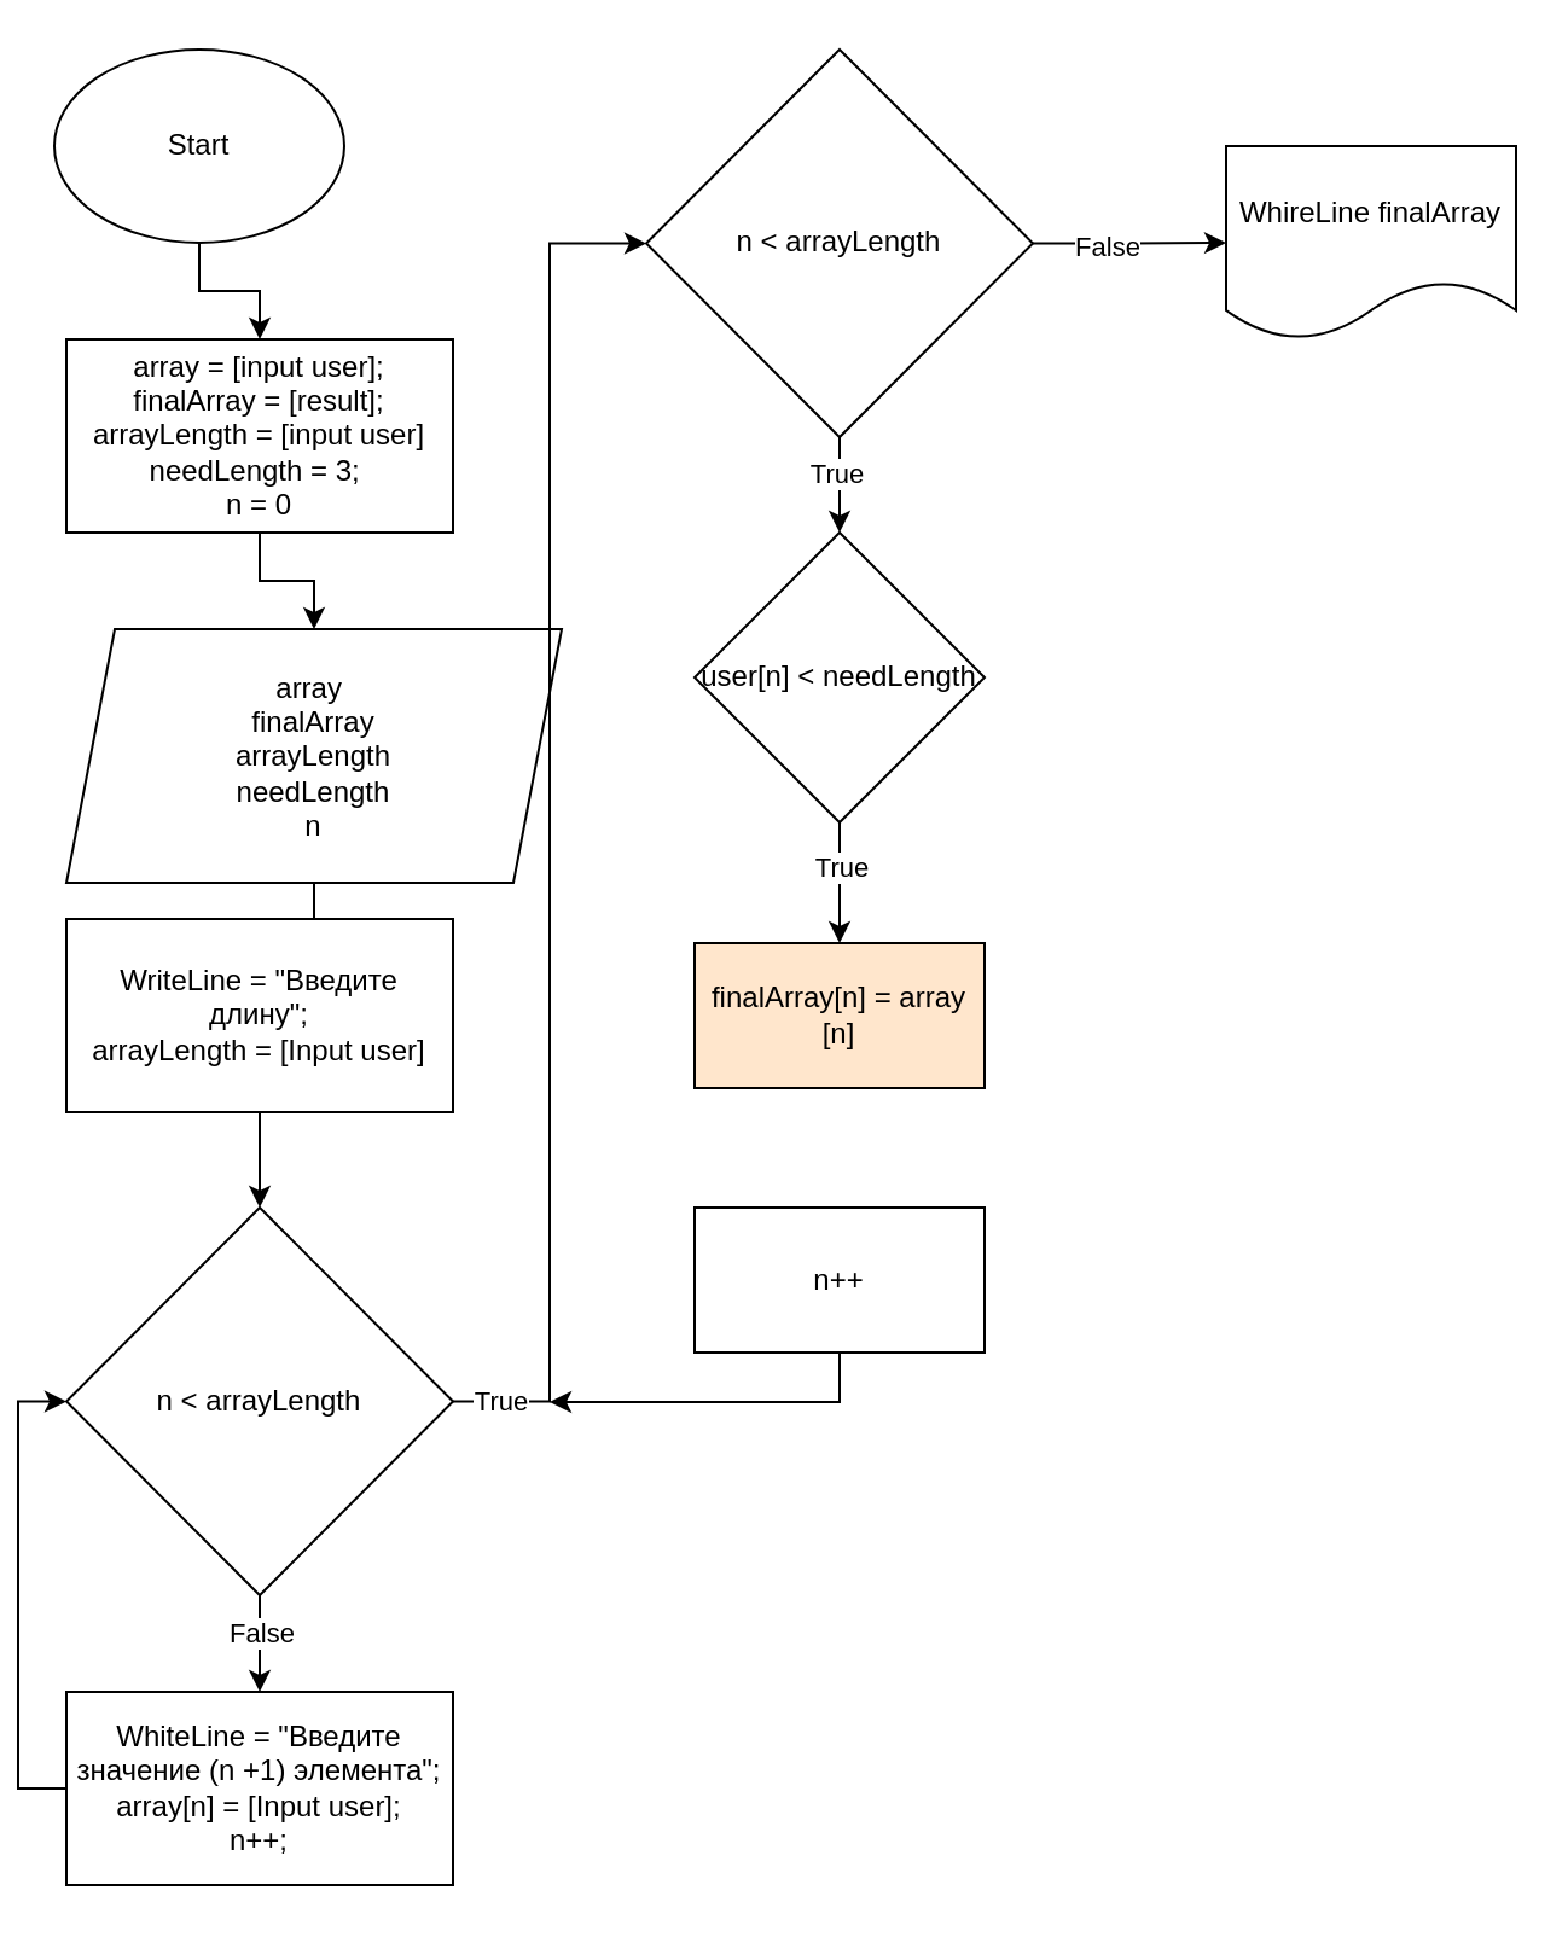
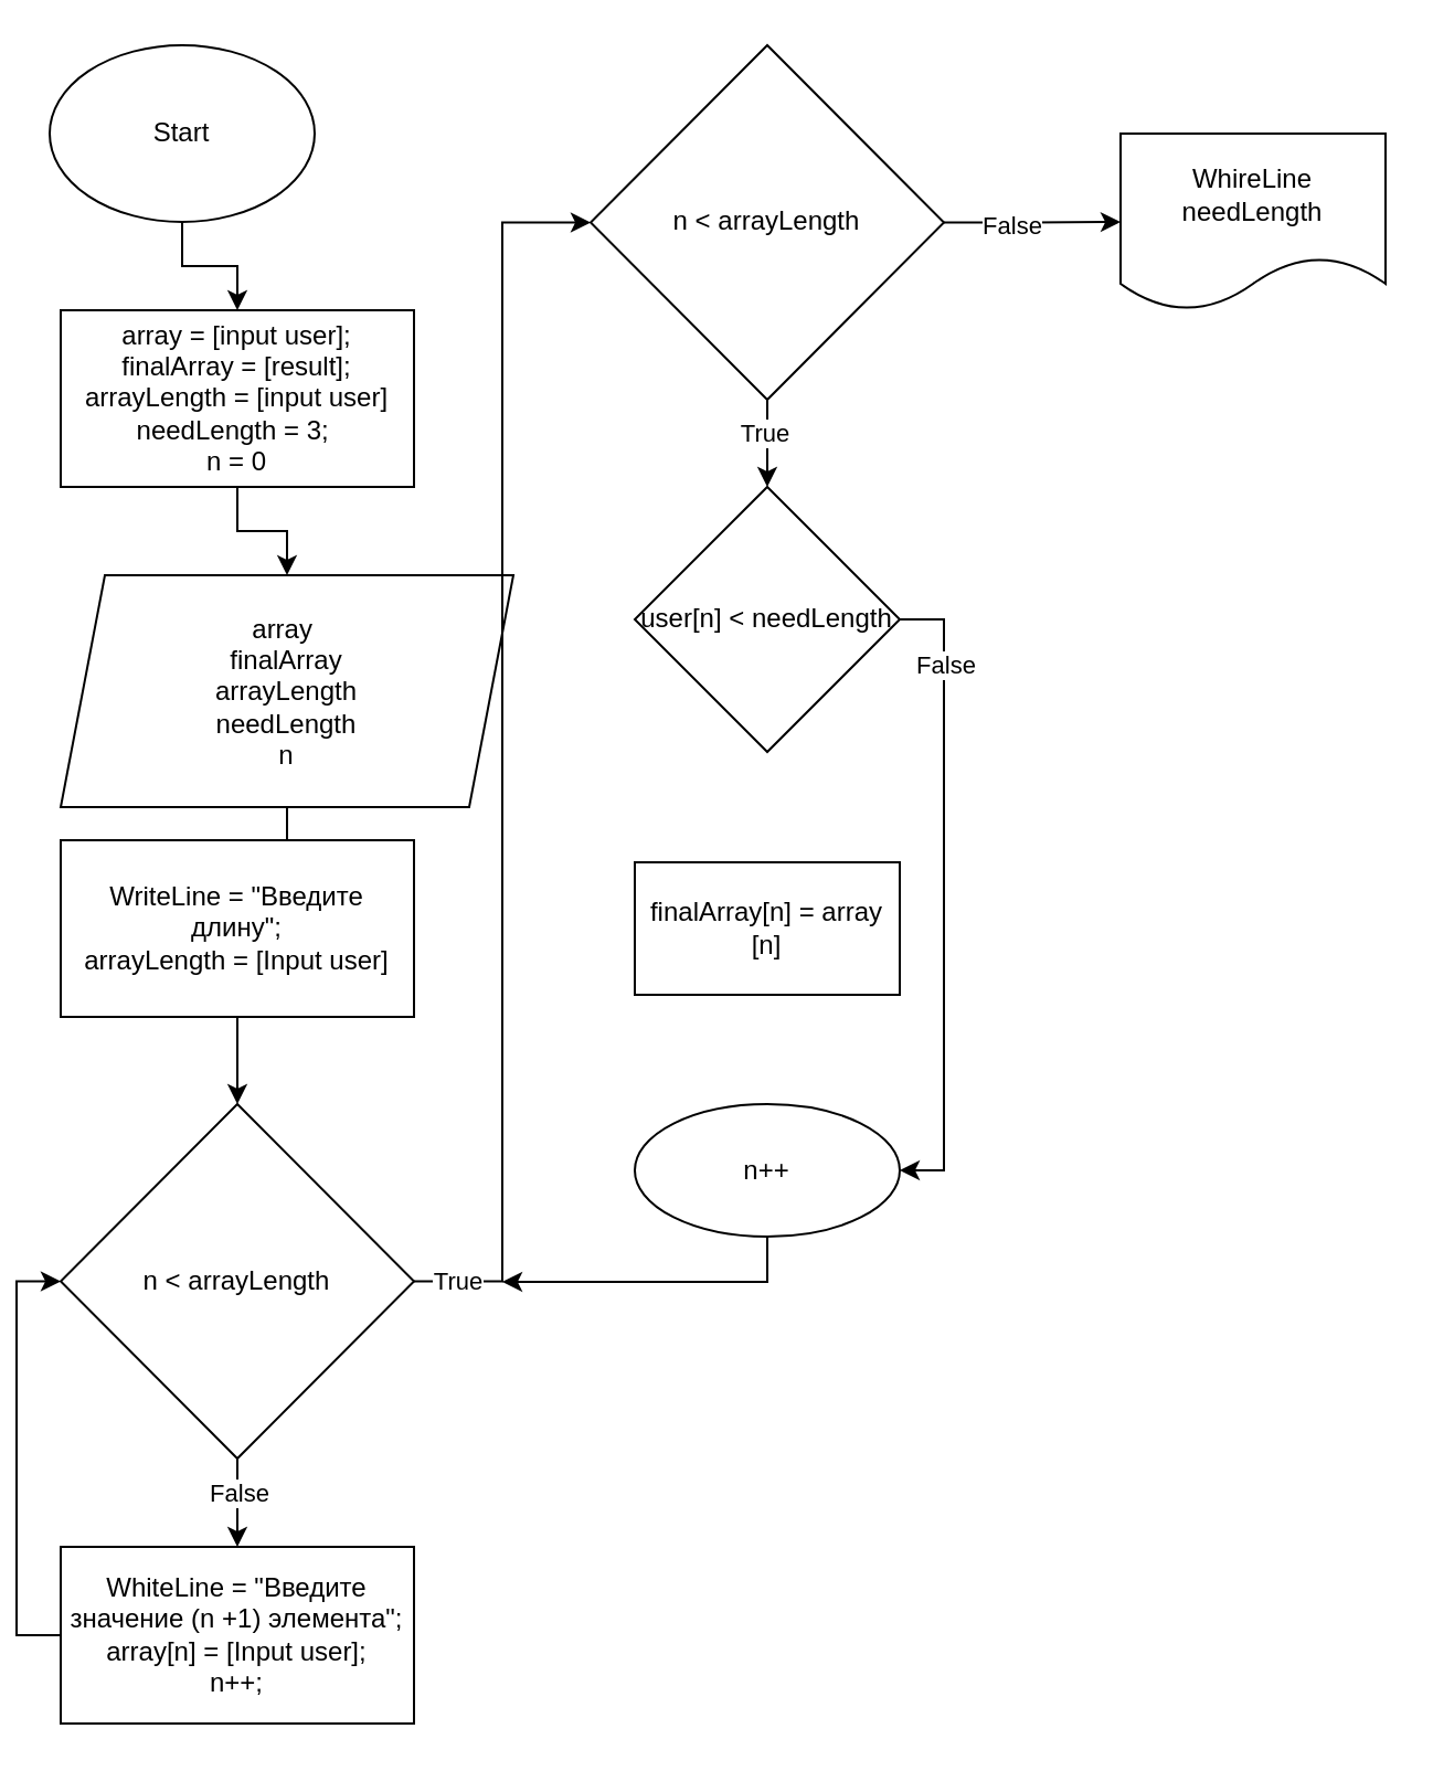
- <mxCell id="30" value="WhireLine finalArray" style="shape=document;whiteSpace=wrap;html=1;boundedLbl=1;" vertex="1" parent="1"><mxGeometry x="505" y="60" width="120" height="80" as="geometry" /></mxCell>
+ <mxCell id="30" value="WhireLine needLength" style="shape=document;whiteSpace=wrap;html=1;boundedLbl=1;" vertex="1" parent="1"><mxGeometry x="505" y="60" width="120" height="80" as="geometry" /></mxCell>
- <mxCell id="22" value="" style="edgeStyle=orthogonalEdgeStyle;rounded=0;orthogonalLoop=1;jettySize=auto;html=1;" edge="1" parent="1" source="26" target="27"><mxGeometry relative="1" as="geometry" /></mxCell>
- <mxCell id="23" value="True" style="edgeLabel;html=1;align=center;verticalAlign=middle;resizable=0;points=[];" vertex="1" connectable="0" parent="22"><mxGeometry x="-0.28" relative="1" as="geometry"><mxPoint as="offset" /></mxGeometry></mxCell>
+ <mxCell id="24" style="edgeStyle=orthogonalEdgeStyle;rounded=0;orthogonalLoop=1;jettySize=auto;html=1;entryX=1;entryY=0.5;entryDx=0;entryDy=0;" edge="1" parent="1" source="26" target="28"><mxGeometry relative="1" as="geometry"><Array as="points"><mxPoint x="425" y="280" /><mxPoint x="425" y="529" /></Array></mxGeometry></mxCell>
+ <mxCell id="25" value="False" style="edgeLabel;html=1;align=center;verticalAlign=middle;resizable=0;points=[];" vertex="1" connectable="0" parent="24"><mxGeometry x="-0.895" relative="1" as="geometry"><mxPoint x="5" y="20" as="offset" /></mxGeometry></mxCell>
- <mxCell id="27" value="finalArray[n] = array [n]" style="whiteSpace=wrap;html=1;fillColor=#ffe6cc;" vertex="1" parent="1"><mxGeometry x="285" y="390" width="120" height="60" as="geometry" /></mxCell>
+ <mxCell id="27" value="finalArray[n] = array [n]" style="whiteSpace=wrap;html=1;" vertex="1" parent="1"><mxGeometry x="285" y="390" width="120" height="60" as="geometry" /></mxCell>
- <mxCell id="28" value="n++" style="whiteSpace=wrap;html=1;" vertex="1" parent="1"><mxGeometry x="285" y="499.5" width="120" height="60" as="geometry" /></mxCell>
+ <mxCell id="28" value="n++" style="ellipse;whiteSpace=wrap;html=1;" vertex="1" parent="1"><mxGeometry x="285" y="499.5" width="120" height="60" as="geometry" /></mxCell>
